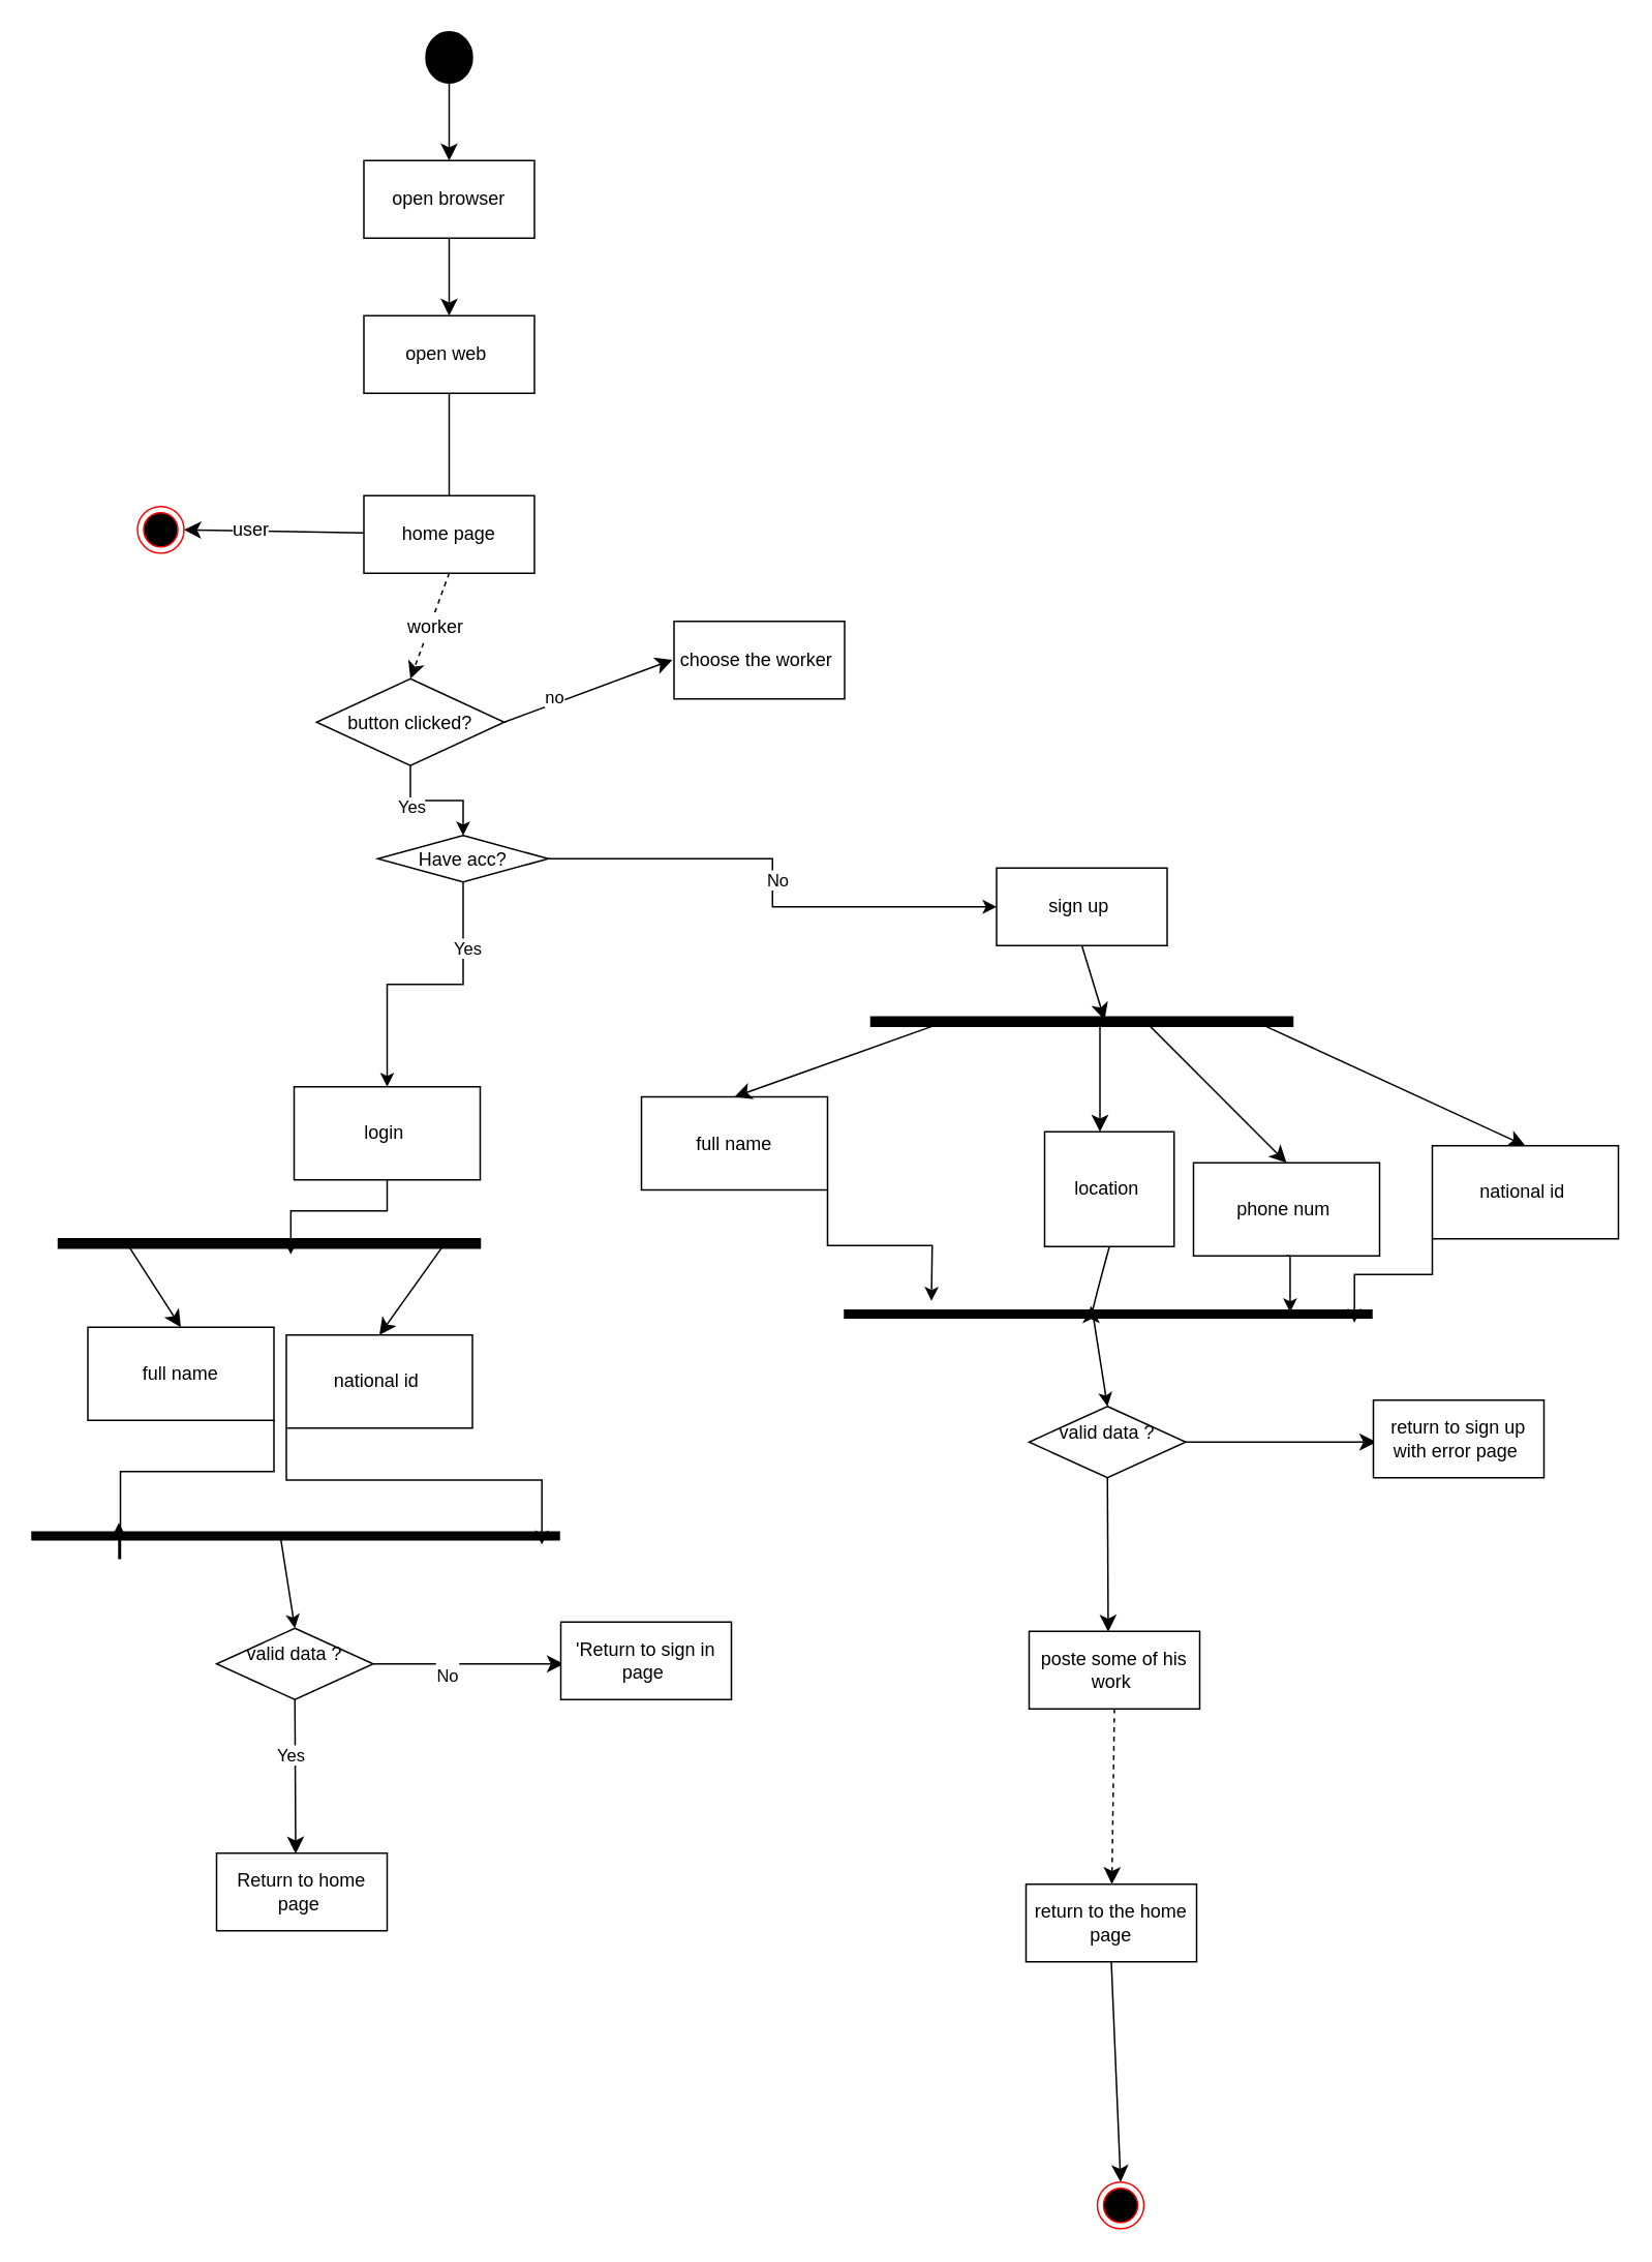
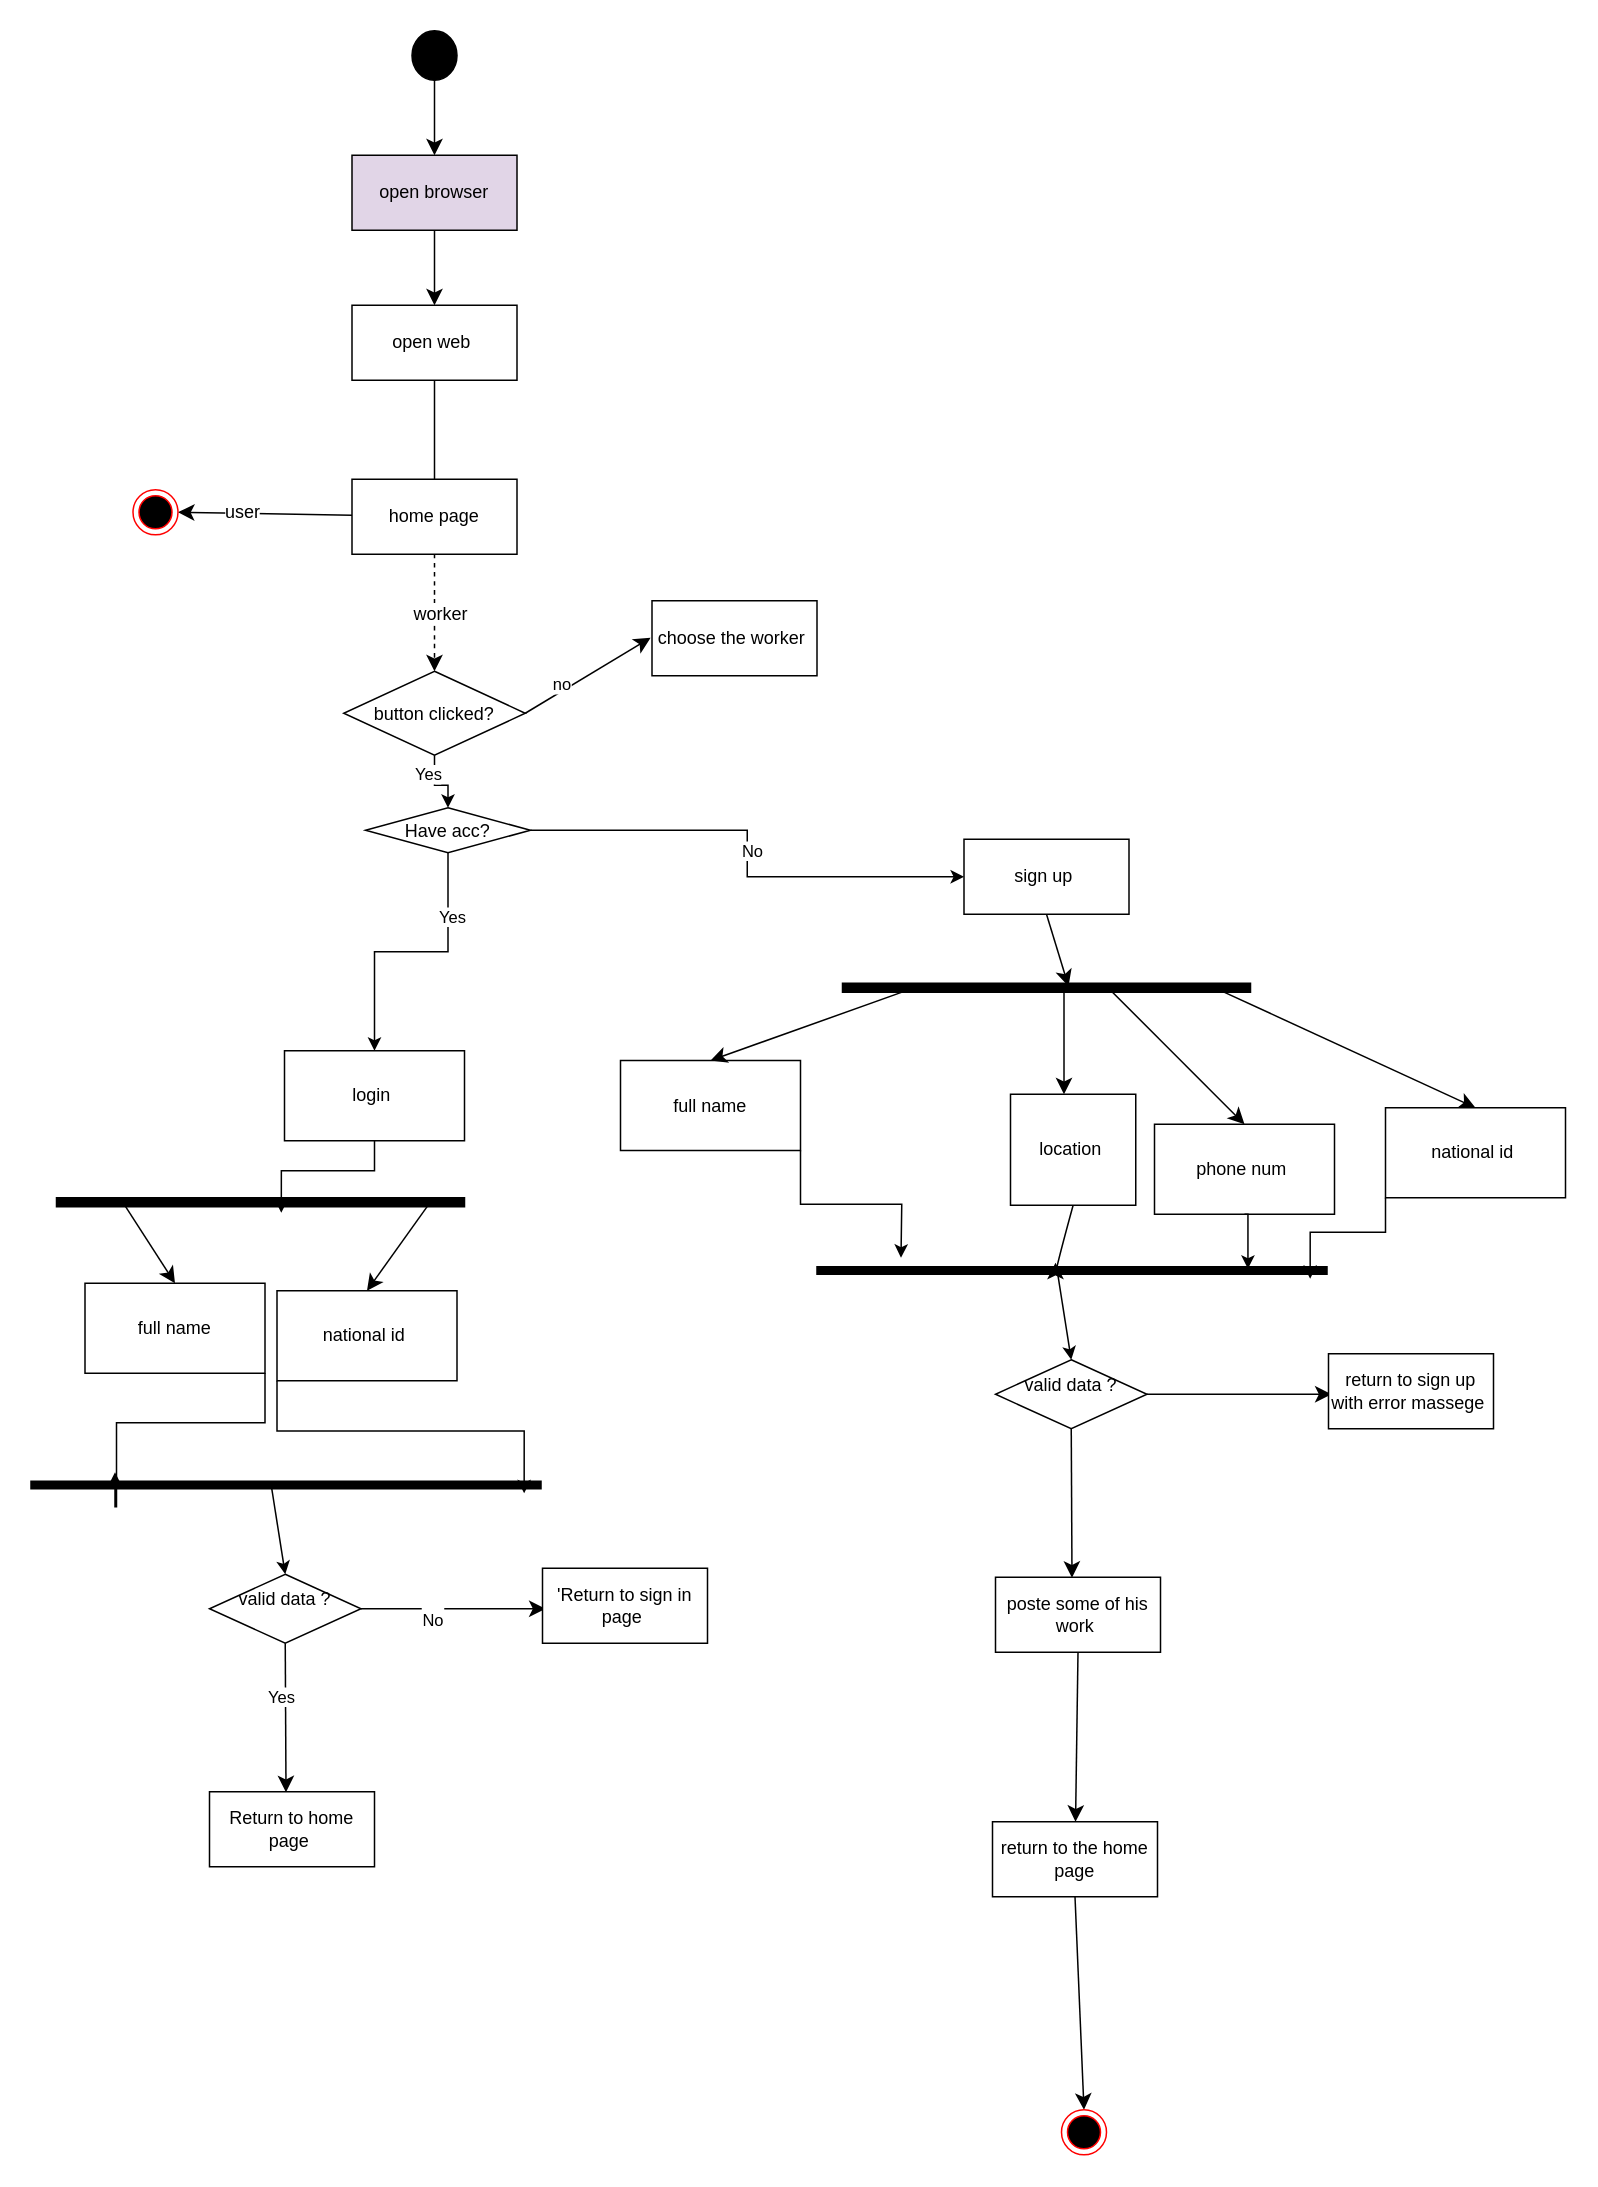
- <mxCell id="5" value="open browser" style="html=1;whiteSpace=wrap;" parent="1" vertex="1"><mxGeometry x="234" y="103" width="110" height="50" as="geometry" /></mxCell>
+ <mxCell id="5" value="open browser" style="html=1;whiteSpace=wrap;fillColor=#e1d5e7;" parent="1" vertex="1"><mxGeometry x="234" y="103" width="110" height="50" as="geometry" /></mxCell>
- <mxCell id="17" value="button clicked?" style="rhombus;" parent="1" vertex="1"><mxGeometry x="203.5" y="437" width="121" height="56" as="geometry" /></mxCell>
+ <mxCell id="17" value="button clicked?" style="rhombus;" parent="1" vertex="1"><mxGeometry x="228.5" y="447" width="121" height="56" as="geometry" /></mxCell>
- <mxCell id="28" value="return to sign up with error page&amp;nbsp;" style="html=1;whiteSpace=wrap;" parent="1" vertex="1"><mxGeometry x="885" y="902" width="110" height="50" as="geometry" /></mxCell>
+ <mxCell id="28" value="return to sign up with error massege&amp;nbsp;" style="html=1;whiteSpace=wrap;" parent="1" vertex="1"><mxGeometry x="885" y="902" width="110" height="50" as="geometry" /></mxCell>
- <mxCell id="29" style="edgeStyle=none;curved=1;rounded=0;orthogonalLoop=1;jettySize=auto;html=1;exitX=0.5;exitY=1;exitDx=0;exitDy=0;fontSize=12;startSize=8;endSize=8;dashed=1;" parent="1" source="30" target="32" edge="1"><mxGeometry relative="1" as="geometry" /></mxCell>
+ <mxCell id="29" style="edgeStyle=none;curved=1;rounded=0;orthogonalLoop=1;jettySize=auto;html=1;exitX=0.5;exitY=1;exitDx=0;exitDy=0;fontSize=12;startSize=8;endSize=8;" parent="1" source="30" target="32" edge="1"><mxGeometry relative="1" as="geometry" /></mxCell>
